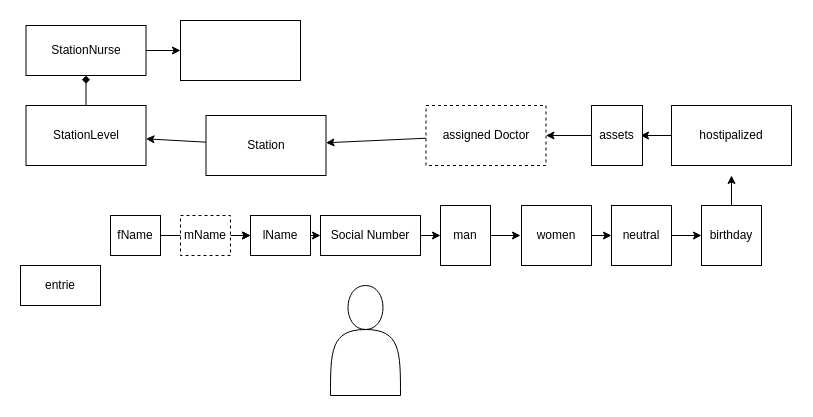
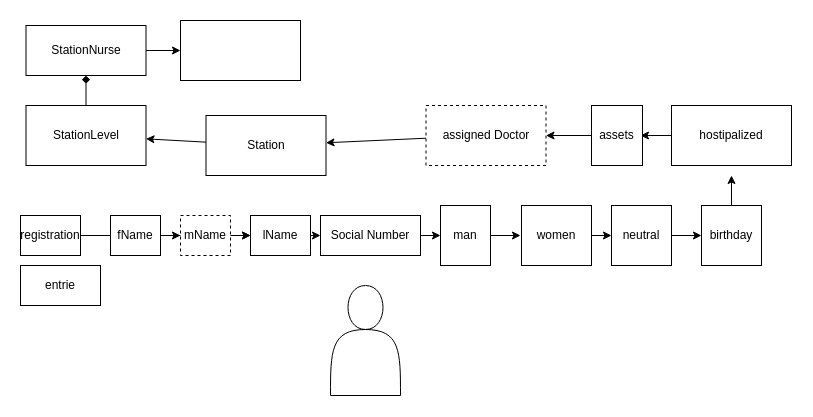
+ <mxCell id="7" value="registration" style="rounded=0;whiteSpace=wrap;html=1;" vertex="1" parent="1"><mxGeometry x="20" y="215" width="60" height="40" as="geometry" /></mxCell>
+ <mxCell id="6" value="" style="edgeStyle=none;html=1;" edge="1" parent="1" source="7" target="11"><mxGeometry relative="1" as="geometry" /></mxCell>
